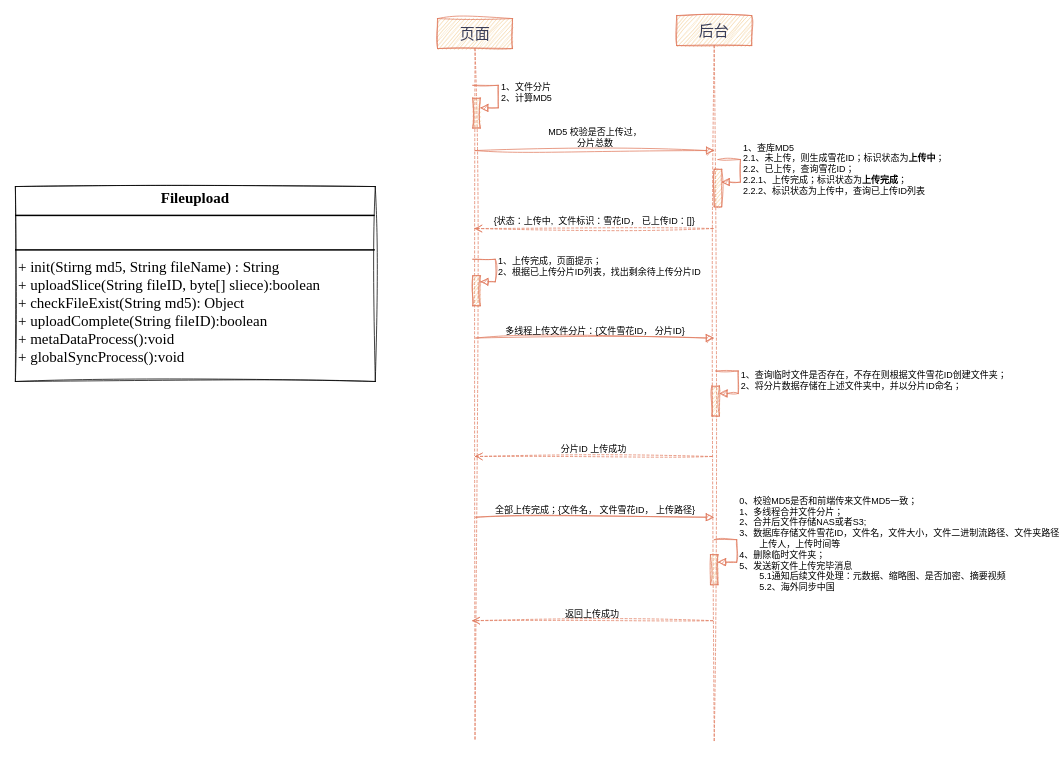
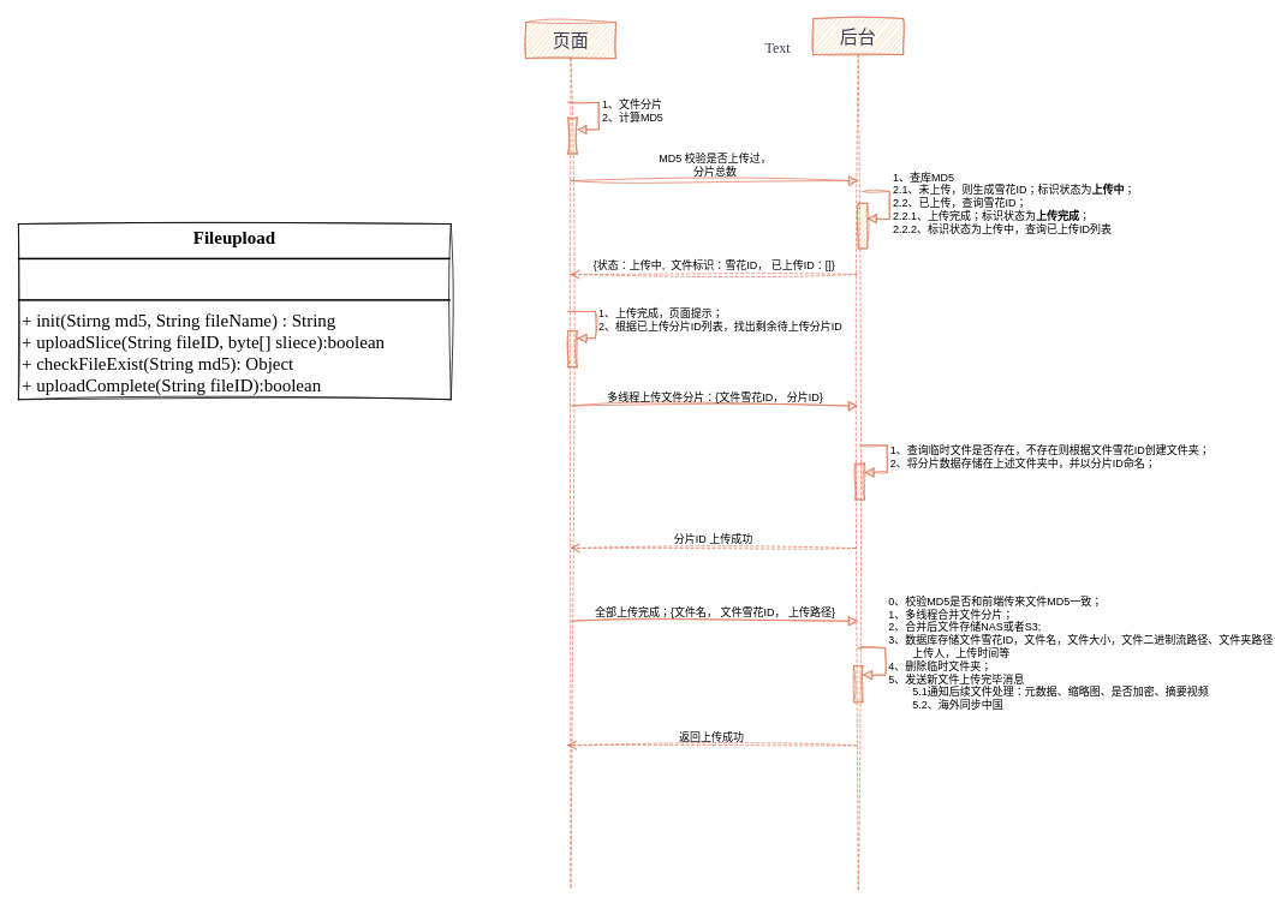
+ <mxCell id="22" value="Text" style="text;strokeColor=none;fillColor=none;html=1;align=center;verticalAlign=middle;whiteSpace=wrap;rounded=0;fontSize=16;fontFamily=Architects Daughter;fontSource=https%3A%2F%2Ffonts.googleapis.com%2Fcss%3Ffamily%3DArchitects%2BDaughter;fontColor=#393C56;" parent="1" vertex="1"><mxGeometry x="833" y="38" width="60" height="30" as="geometry" /></mxCell>
- <mxCell id="23" value="&lt;p style=&quot;margin:0px;margin-top:4px;text-align:center;&quot;&gt;&lt;b&gt;Fileupload&lt;/b&gt;&lt;/p&gt;&lt;hr style=&quot;border-style:solid;&quot;&gt;&lt;p style=&quot;margin:0px;margin-left:4px;&quot;&gt;&lt;br&gt;&lt;/p&gt;&lt;hr style=&quot;border-style:solid;&quot;&gt;&lt;p style=&quot;margin:0px;margin-left:4px;&quot;&gt;+ init(Stirng md5, String fileName) : String&lt;/p&gt;&lt;p style=&quot;margin:0px;margin-left:4px;&quot;&gt;+ uploadSlice(String fileID, byte[] sliece):boolean&lt;/p&gt;&lt;p style=&quot;margin:0px;margin-left:4px;&quot;&gt;+ checkFileExist(String md5): Object&lt;/p&gt;&lt;p style=&quot;margin:0px;margin-left:4px;&quot;&gt;+ uploadComplete(String fileID):boolean&lt;/p&gt;&lt;p style=&quot;margin:0px;margin-left:4px;&quot;&gt;+ metaDataProcess():void&lt;/p&gt;&lt;p style=&quot;margin:0px;margin-left:4px;&quot;&gt;+ globalSyncProcess():void&lt;/p&gt;" style="verticalAlign=top;align=left;overflow=fill;html=1;whiteSpace=wrap;sketch=1;hachureGap=4;jiggle=2;curveFitting=1;fontFamily=Architects Daughter;fontSource=https%3A%2F%2Ffonts.googleapis.com%2Fcss%3Ffamily%3DArchitects%2BDaughter;fontSize=20;" parent="1" vertex="1"><mxGeometry x="20" y="248" width="480" height="260" as="geometry" /></mxCell>
+ <mxCell id="23" value="&lt;p style=&quot;margin:0px;margin-top:4px;text-align:center;&quot;&gt;&lt;b&gt;Fileupload&lt;/b&gt;&lt;/p&gt;&lt;hr style=&quot;border-style:solid;&quot;&gt;&lt;p style=&quot;margin:0px;margin-left:4px;&quot;&gt;&lt;br&gt;&lt;/p&gt;&lt;hr style=&quot;border-style:solid;&quot;&gt;&lt;p style=&quot;margin:0px;margin-left:4px;&quot;&gt;+ init(Stirng md5, String fileName) : String&lt;/p&gt;&lt;p style=&quot;margin:0px;margin-left:4px;&quot;&gt;+ uploadSlice(String fileID, byte[] sliece):boolean&lt;/p&gt;&lt;p style=&quot;margin:0px;margin-left:4px;&quot;&gt;+ checkFileExist(String md5): Object&lt;/p&gt;&lt;p style=&quot;margin:0px;margin-left:4px;&quot;&gt;+ uploadComplete(String fileID):boolean&lt;/p&gt;&lt;p style=&quot;margin:0px;margin-left:4px;&quot;&gt;+ metaDataProcess():void&lt;/p&gt;&lt;p style=&quot;margin:0px;margin-left:4px;&quot;&gt;+ globalSyncProcess():void&lt;/p&gt;" style="verticalAlign=top;align=left;overflow=fill;html=1;whiteSpace=wrap;sketch=1;hachureGap=4;jiggle=2;curveFitting=1;fontFamily=Architects Daughter;fontSource=https%3A%2F%2Ffonts.googleapis.com%2Fcss%3Ffamily%3DArchitects%2BDaughter;fontSize=20;" parent="1" vertex="1"><mxGeometry x="20" y="248" width="480" height="195" as="geometry" /></mxCell>
